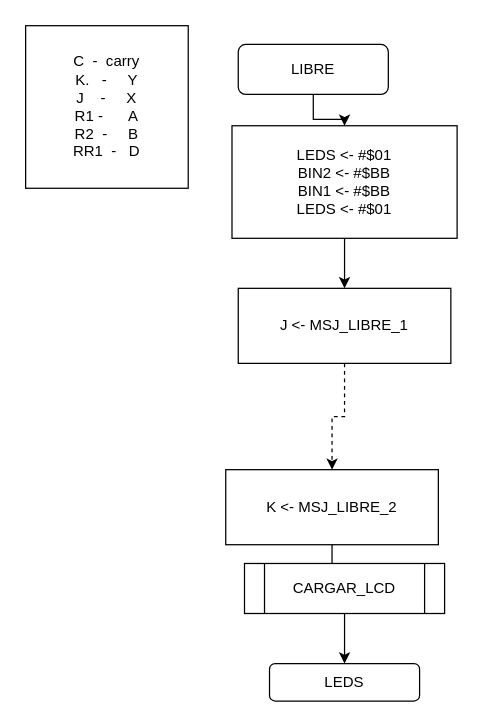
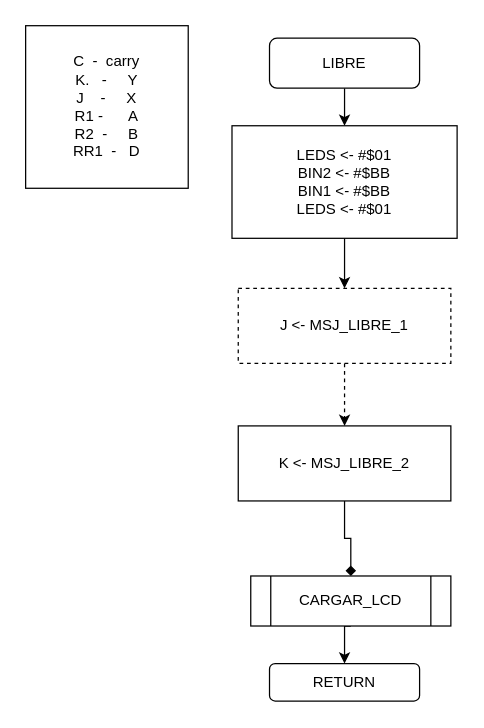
- <mxCell id="3" value="LIBRE" style="rounded=1;whiteSpace=wrap;html=1;" vertex="1" parent="1"><mxGeometry x="190" y="35" width="120" height="40" as="geometry" /></mxCell>
+ <mxCell id="3" value="LIBRE" style="rounded=1;whiteSpace=wrap;html=1;" vertex="1" parent="1"><mxGeometry x="215" y="30" width="120" height="40" as="geometry" /></mxCell>
- <mxCell id="7" value="J &amp;lt;- MSJ_LIBRE_1" style="rounded=0;whiteSpace=wrap;html=1;" vertex="1" parent="1"><mxGeometry x="190" y="230" width="170" height="60" as="geometry" /></mxCell>
+ <mxCell id="7" value="J &amp;lt;- MSJ_LIBRE_1" style="rounded=0;whiteSpace=wrap;html=1;dashed=1;" vertex="1" parent="1"><mxGeometry x="190" y="230" width="170" height="60" as="geometry" /></mxCell>
- <mxCell id="10" value="K &amp;lt;- MSJ_LIBRE_2" style="rounded=0;whiteSpace=wrap;html=1;" vertex="1" parent="1"><mxGeometry x="180" y="375" width="170" height="60" as="geometry" /></mxCell>
+ <mxCell id="10" value="K &amp;lt;- MSJ_LIBRE_2" style="rounded=0;whiteSpace=wrap;html=1;" vertex="1" parent="1"><mxGeometry x="190" y="340" width="170" height="60" as="geometry" /></mxCell>
- <mxCell id="12" value="CARGAR_LCD" style="shape=process;whiteSpace=wrap;html=1;backgroundOutline=1;" vertex="1" parent="1"><mxGeometry x="195" y="450" width="160" height="40" as="geometry" /></mxCell>
+ <mxCell id="12" value="CARGAR_LCD" style="shape=process;whiteSpace=wrap;html=1;backgroundOutline=1;" vertex="1" parent="1"><mxGeometry x="200" y="460" width="160" height="40" as="geometry" /></mxCell>
- <mxCell id="13" value="LEDS" style="rounded=1;whiteSpace=wrap;html=1;" vertex="1" parent="1"><mxGeometry x="215" y="530" width="120" height="30" as="geometry" /></mxCell>
+ <mxCell id="13" value="RETURN" style="rounded=1;whiteSpace=wrap;html=1;" vertex="1" parent="1"><mxGeometry x="215" y="530" width="120" height="30" as="geometry" /></mxCell>
